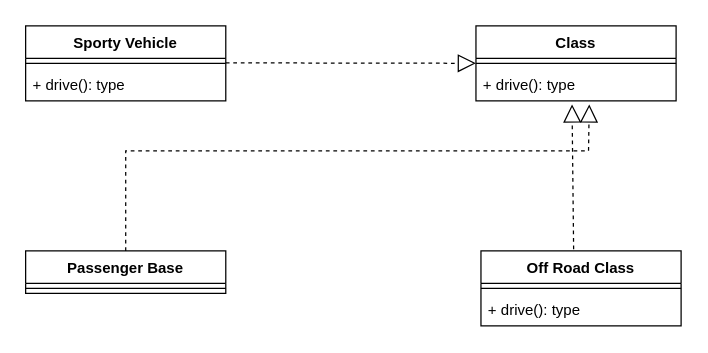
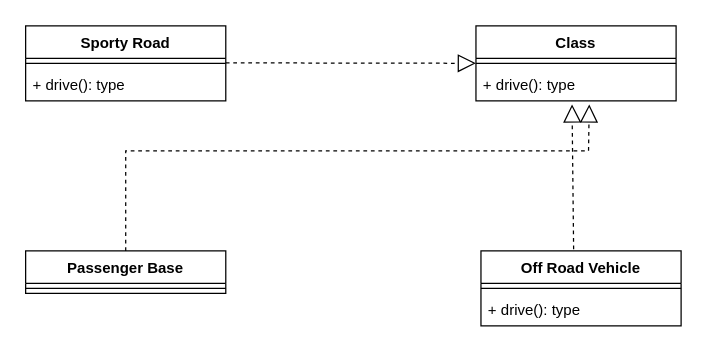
- <mxCell id="2" value="Sporty Vehicle" style="swimlane;fontStyle=1;align=center;verticalAlign=top;childLayout=stackLayout;horizontal=1;startSize=26;horizontalStack=0;resizeParent=1;resizeParentMax=0;resizeLast=0;collapsible=1;marginBottom=0;whiteSpace=wrap;html=1;" vertex="1" parent="1"><mxGeometry x="20" y="20" width="160" height="60" as="geometry" /></mxCell>
+ <mxCell id="2" value="Sporty Road" style="swimlane;fontStyle=1;align=center;verticalAlign=top;childLayout=stackLayout;horizontal=1;startSize=26;horizontalStack=0;resizeParent=1;resizeParentMax=0;resizeLast=0;collapsible=1;marginBottom=0;whiteSpace=wrap;html=1;" vertex="1" parent="1"><mxGeometry x="20" y="20" width="160" height="60" as="geometry" /></mxCell>
- <mxCell id="10" value="Off Road&lt;span style=&quot;background-color: initial;&quot;&gt;&amp;nbsp;Class&lt;/span&gt;" style="swimlane;fontStyle=1;align=center;verticalAlign=top;childLayout=stackLayout;horizontal=1;startSize=26;horizontalStack=0;resizeParent=1;resizeParentMax=0;resizeLast=0;collapsible=1;marginBottom=0;whiteSpace=wrap;html=1;" vertex="1" parent="1"><mxGeometry x="384" y="200" width="160" height="60" as="geometry" /></mxCell>
+ <mxCell id="10" value="Off Road&lt;span style=&quot;background-color: initial;&quot;&gt;&amp;nbsp;Vehicle&lt;/span&gt;" style="swimlane;fontStyle=1;align=center;verticalAlign=top;childLayout=stackLayout;horizontal=1;startSize=26;horizontalStack=0;resizeParent=1;resizeParentMax=0;resizeLast=0;collapsible=1;marginBottom=0;whiteSpace=wrap;html=1;" vertex="1" parent="1"><mxGeometry x="384" y="200" width="160" height="60" as="geometry" /></mxCell>
